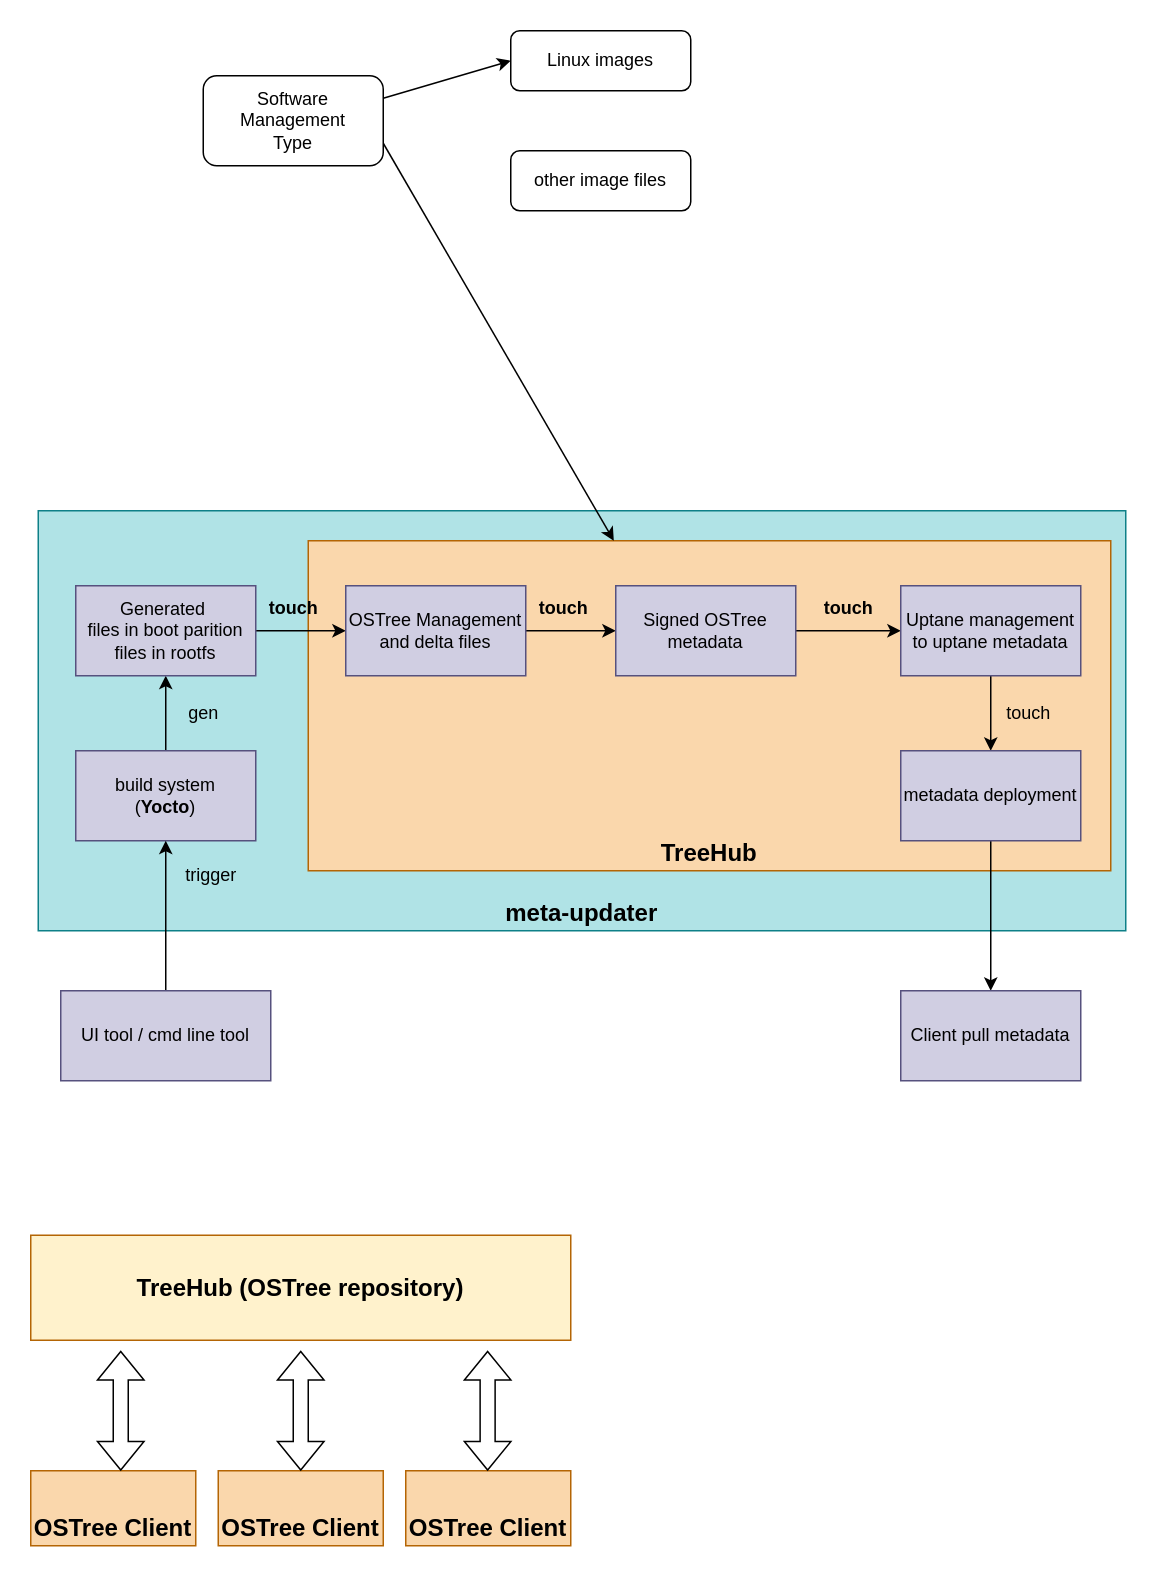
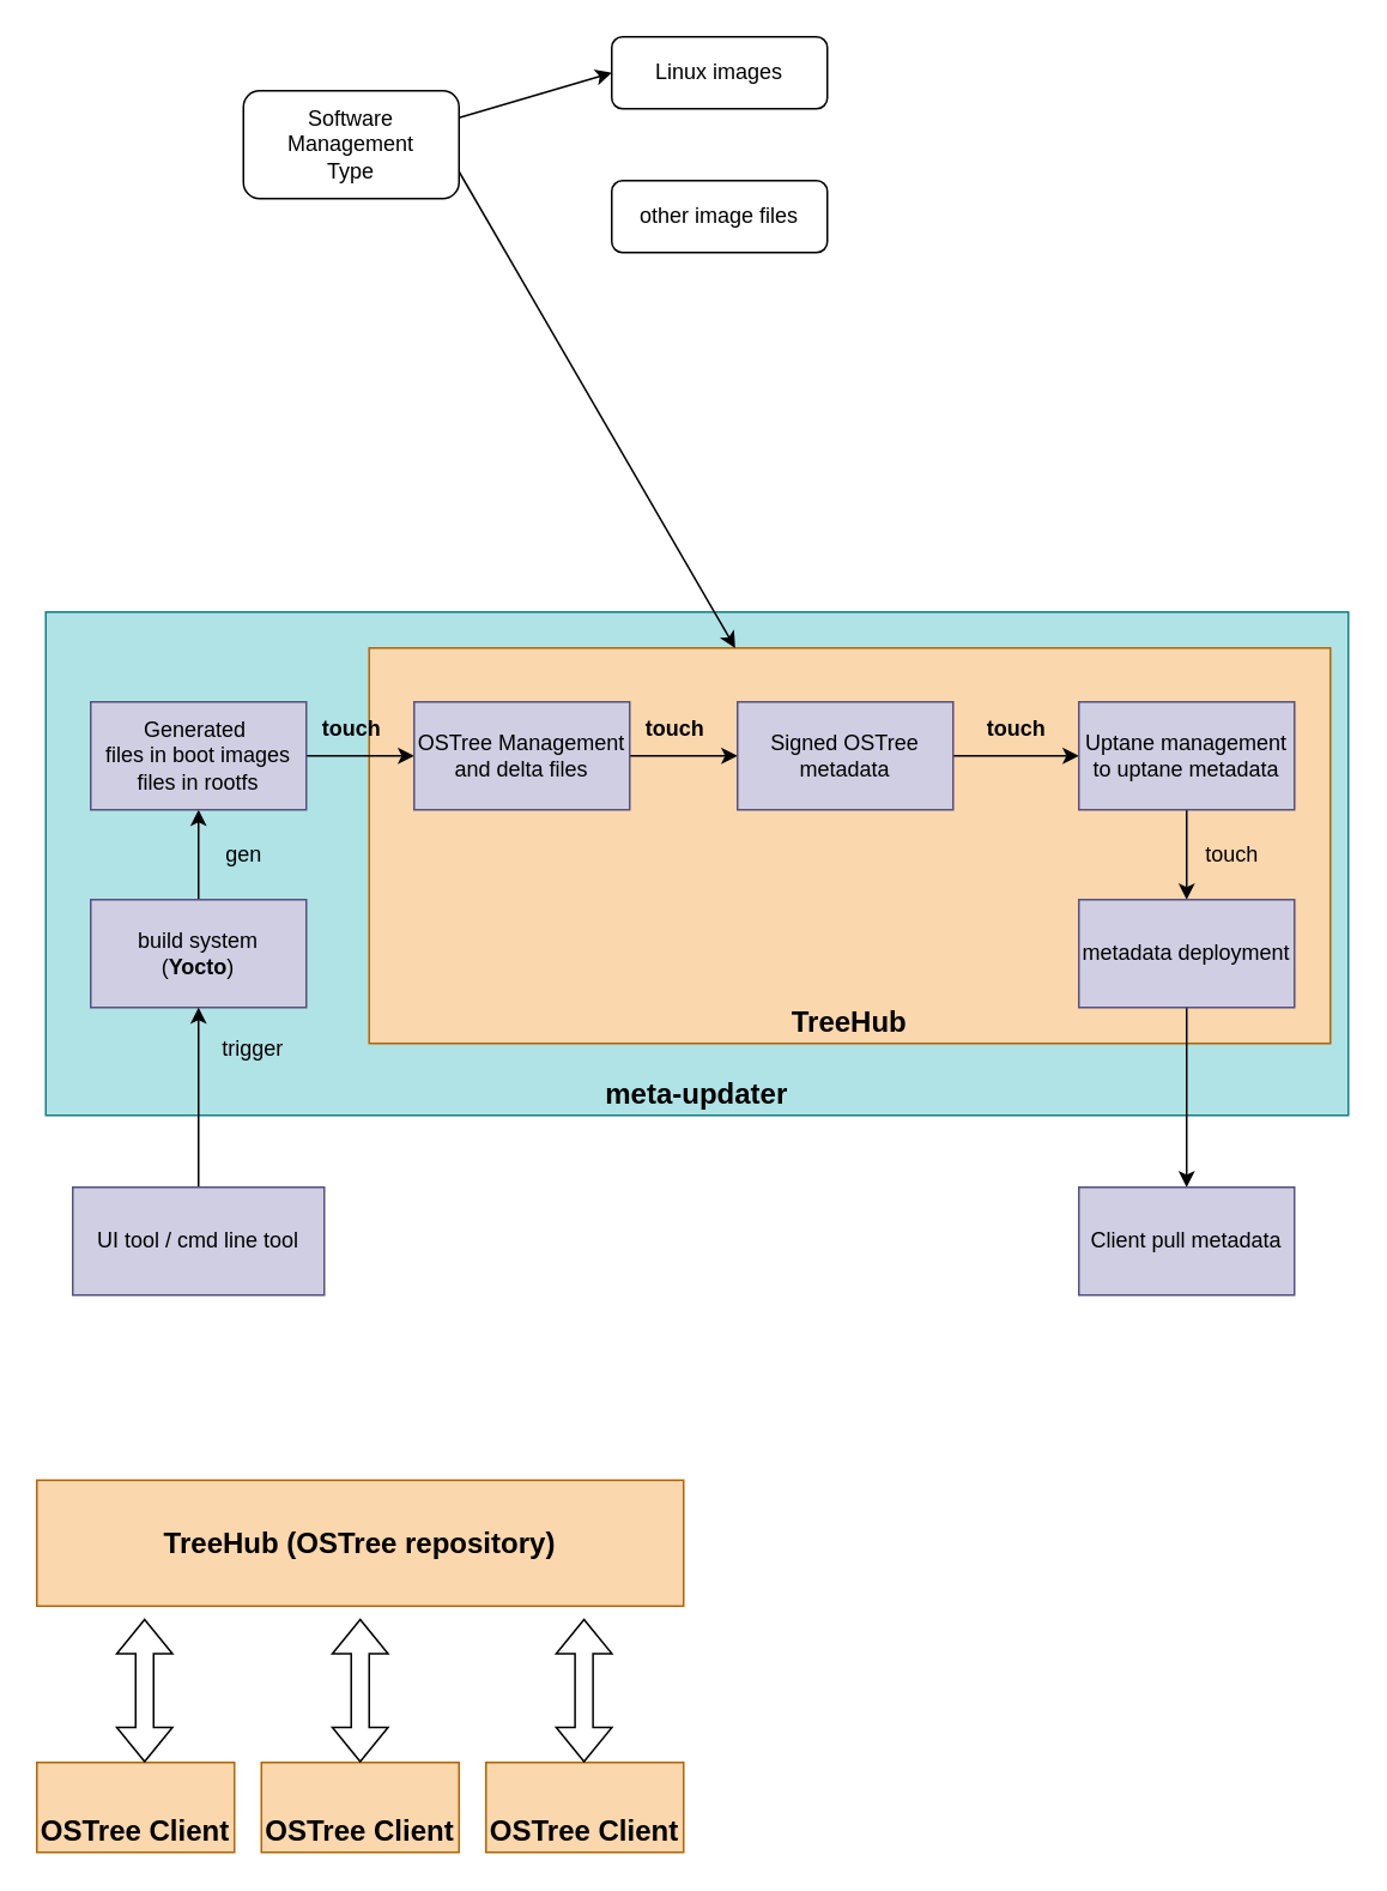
- <mxCell id="9" value="Generated&amp;nbsp;&lt;br&gt;files in boot parition&lt;br&gt;files in rootfs" style="rounded=0;whiteSpace=wrap;html=1;fillColor=#d0cee2;strokeColor=#56517e;" vertex="1" parent="1"><mxGeometry x="50" y="390" width="120" height="60" as="geometry" /></mxCell>
+ <mxCell id="9" value="Generated&amp;nbsp;&lt;br&gt;files in boot images&lt;br&gt;files in rootfs" style="rounded=0;whiteSpace=wrap;html=1;fillColor=#d0cee2;strokeColor=#56517e;" vertex="1" parent="1"><mxGeometry x="50" y="390" width="120" height="60" as="geometry" /></mxCell>
- <mxCell id="30" value="TreeHub (OSTree repository)" style="rounded=0;whiteSpace=wrap;html=1;fillColor=#fff2cc;strokeColor=#b46504;verticalAlign=middle;fontStyle=1;fontSize=16;" vertex="1" parent="1"><mxGeometry y="823" width="360" height="70" as="geometry" x="20" /></mxCell>
+ <mxCell id="30" value="TreeHub (OSTree repository)" style="rounded=0;whiteSpace=wrap;html=1;fillColor=#fad7ac;strokeColor=#b46504;verticalAlign=middle;fontStyle=1;fontSize=16;" vertex="1" parent="1"><mxGeometry y="823" width="360" height="70" as="geometry" x="20" /></mxCell>
